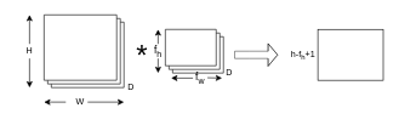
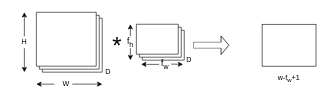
- <mxCell id="22" value="h-f&lt;sub&gt;h&lt;/sub&gt;+1" style="text;html=1;strokeColor=none;fillColor=none;align=center;verticalAlign=middle;whiteSpace=wrap;rounded=0;" vertex="1" parent="1"><mxGeometry x="397" y="65" width="40" height="20" as="geometry" /></mxCell>
+ <mxCell id="21" value="w-f&lt;sub&gt;w&lt;/sub&gt;+1" style="text;html=1;strokeColor=none;fillColor=none;align=center;verticalAlign=middle;whiteSpace=wrap;rounded=0;" vertex="1" parent="1"><mxGeometry x="462" y="120" width="40" height="20" as="geometry" /></mxCell>
